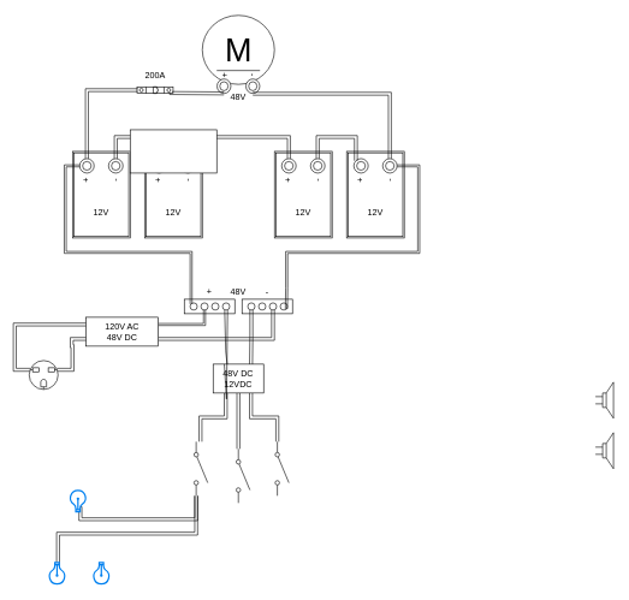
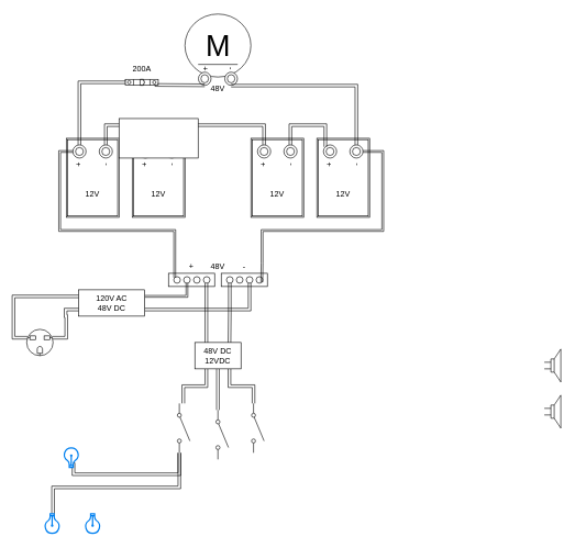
- <mxCell id="69" value="48V DC&lt;br&gt;12VDC" style="rounded=0;whiteSpace=wrap;html=1;" parent="1" vertex="1"><mxGeometry x="295" y="504" width="70" height="40" as="geometry" /></mxCell>
+ <mxCell id="69" value="48V DC&lt;br&gt;12VDC" style="rounded=0;whiteSpace=wrap;html=1;" parent="1" vertex="1"><mxGeometry x="295" y="519" width="70" height="40" as="geometry" /></mxCell>
